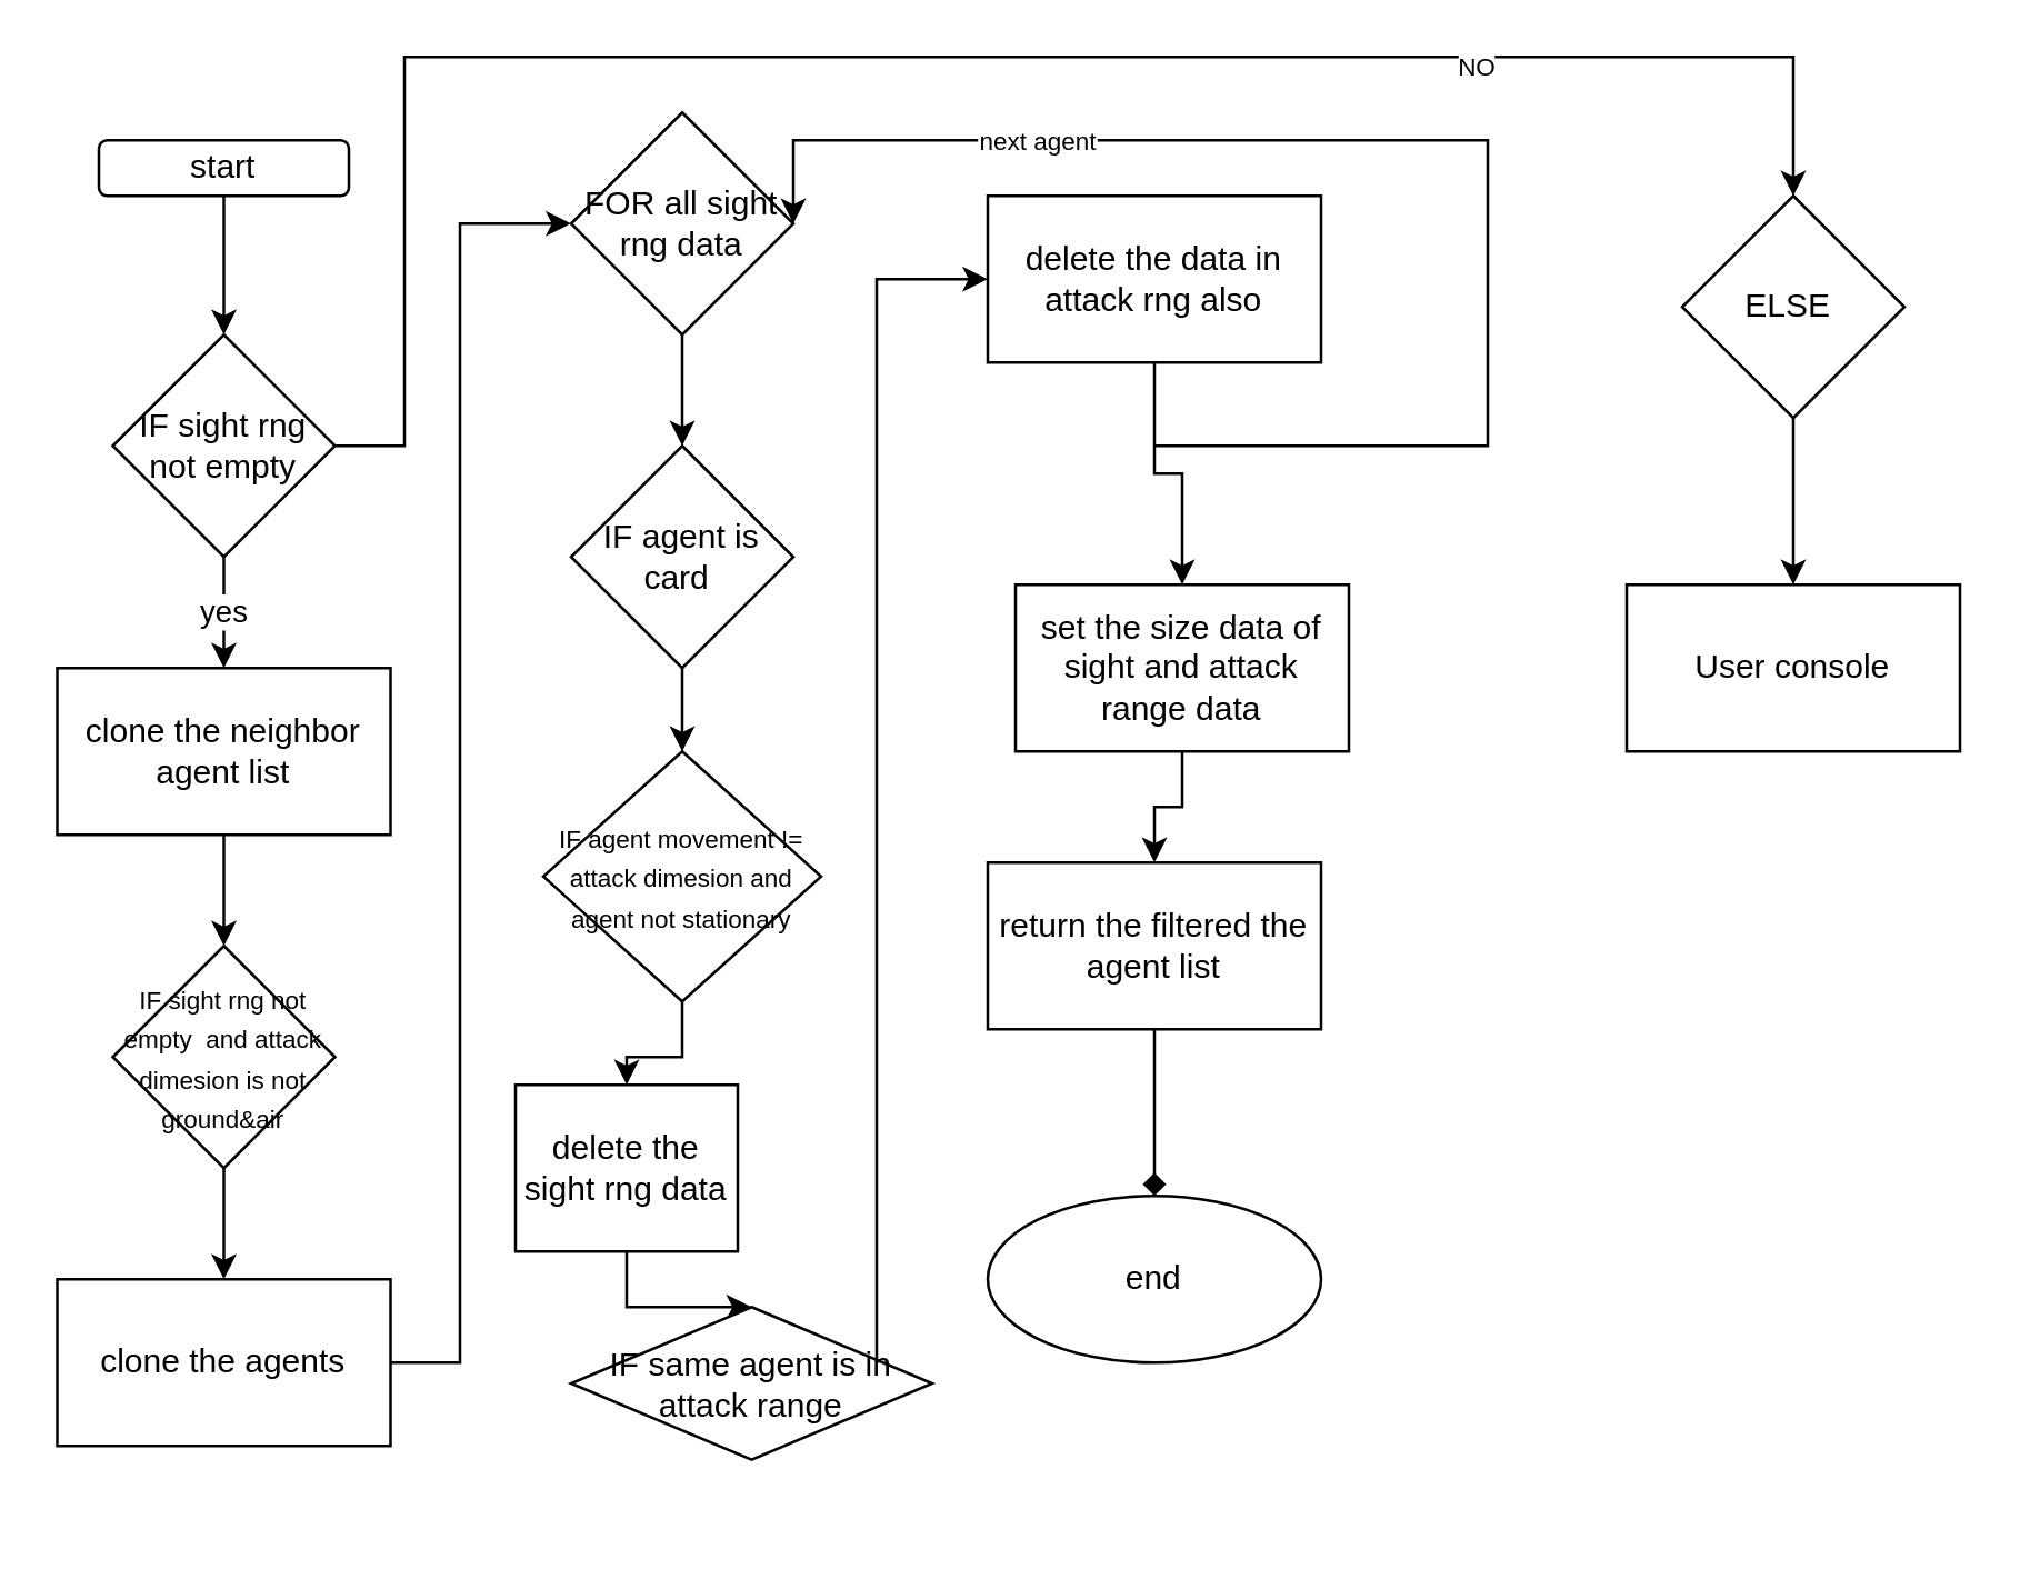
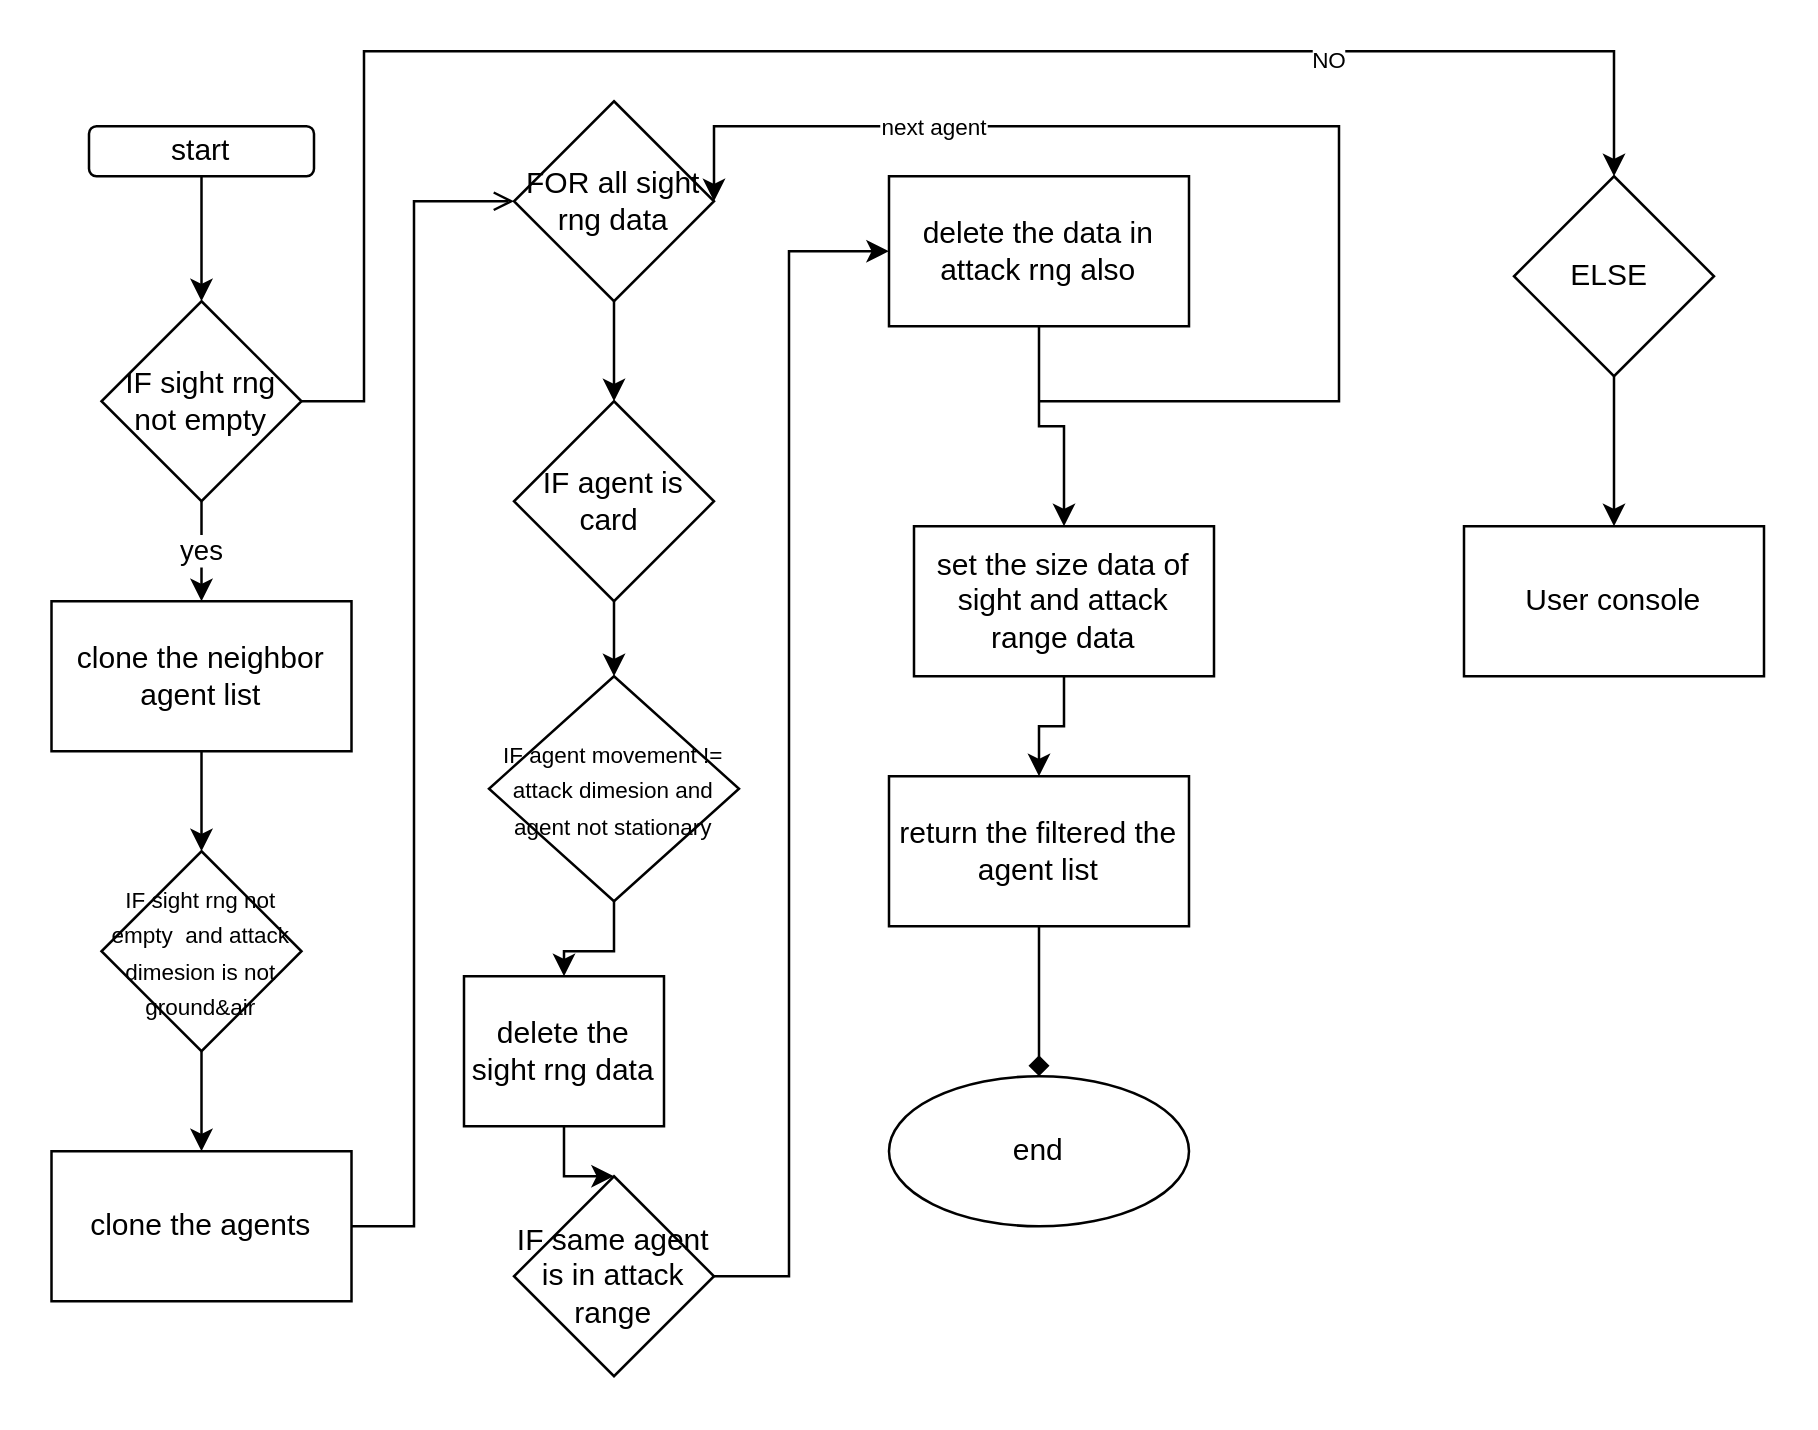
- <mxCell id="12" value="" style="edgeStyle=orthogonalEdgeStyle;rounded=0;orthogonalLoop=1;jettySize=auto;html=1;fontSize=9;" edge="1" parent="1" source="13" target="15"><mxGeometry relative="1" as="geometry"><Array as="points"><mxPoint x="165" y="490" /><mxPoint x="165" y="80" /></Array></mxGeometry></mxCell>
+ <mxCell id="12" value="" style="edgeStyle=orthogonalEdgeStyle;rounded=0;orthogonalLoop=1;jettySize=auto;html=1;fontSize=9;endArrow=open;" edge="1" parent="1" source="13" target="15"><mxGeometry relative="1" as="geometry"><Array as="points"><mxPoint x="165" y="490" /><mxPoint x="165" y="80" /></Array></mxGeometry></mxCell>
- <mxCell id="23" value="IF same agent is in attack range" style="rhombus;whiteSpace=wrap;html=1;" vertex="1" parent="1"><mxGeometry x="205" y="470" width="130" height="55" as="geometry" /></mxCell>
+ <mxCell id="23" value="IF same agent is in attack range" style="rhombus;whiteSpace=wrap;html=1;" vertex="1" parent="1"><mxGeometry x="205" y="470" width="80" height="80" as="geometry" /></mxCell>
